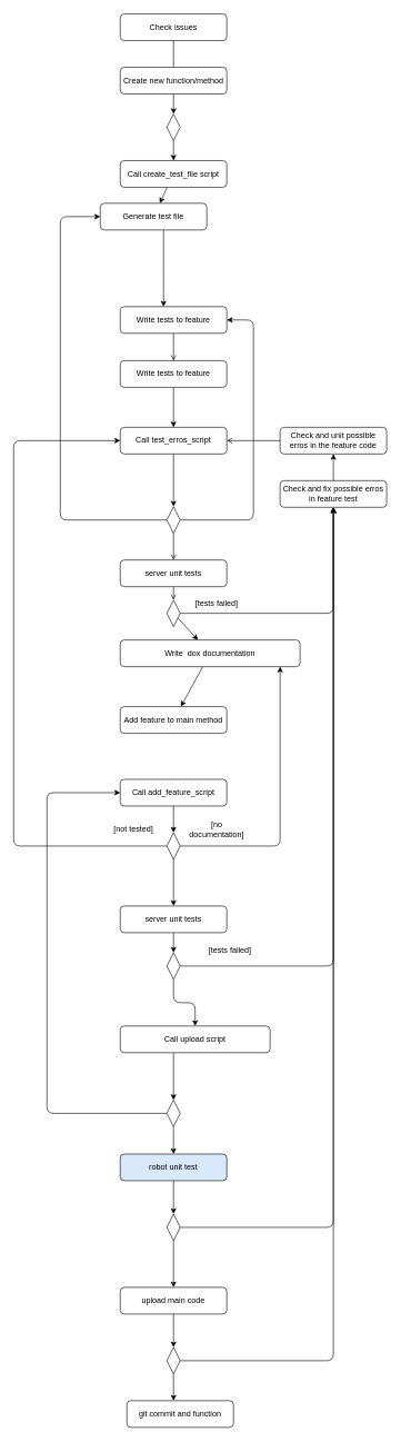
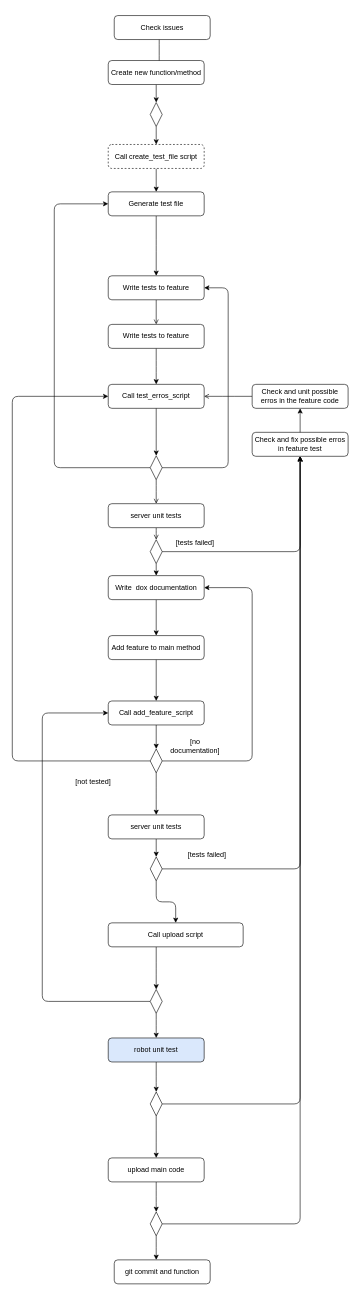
- <mxCell id="42" value="Check issues" style="rounded=1;whiteSpace=wrap;html=1;" vertex="1" parent="1"><mxGeometry x="180" y="20" width="160" height="40" as="geometry" /></mxCell>
+ <mxCell id="42" value="Check issues" style="rounded=1;whiteSpace=wrap;html=1;" vertex="1" parent="1"><mxGeometry x="190" y="25" width="160" height="40" as="geometry" /></mxCell>
- <mxCell id="29" value="Call create_test_file script" style="rounded=1;whiteSpace=wrap;html=1;" vertex="1" parent="1"><mxGeometry x="180" y="240" width="160" height="40" as="geometry" /></mxCell>
+ <mxCell id="29" value="Call create_test_file script" style="rounded=1;whiteSpace=wrap;html=1;dashed=1;" vertex="1" parent="1"><mxGeometry x="180" y="240" width="160" height="40" as="geometry" /></mxCell>
- <mxCell id="31" value="Generate test file" style="rounded=1;whiteSpace=wrap;html=1;" vertex="1" parent="1"><mxGeometry x="150" y="304" width="160" height="40" as="geometry" /></mxCell>
+ <mxCell id="31" value="Generate test file" style="rounded=1;whiteSpace=wrap;html=1;" vertex="1" parent="1"><mxGeometry x="180" y="319" width="160" height="40" as="geometry" /></mxCell>
- <mxCell id="35" value="Write&amp;nbsp; dox documentation" style="rounded=1;whiteSpace=wrap;html=1;" vertex="1" parent="1"><mxGeometry x="180" y="959" width="270" height="40" as="geometry" /></mxCell>
+ <mxCell id="35" value="Write&amp;nbsp; dox documentation" style="rounded=1;whiteSpace=wrap;html=1;" vertex="1" parent="1"><mxGeometry x="180" y="959" width="160" height="40" as="geometry" /></mxCell>
+ <mxCell id="10" style="edgeStyle=none;html=1;" parent="1" source="11" target="14" edge="1"><mxGeometry relative="1" as="geometry"><mxPoint x="260" y="1118" as="sourcePoint" /></mxGeometry></mxCell>
- <mxCell id="27" value="[not tested]" style="text;strokeColor=none;align=center;fillColor=none;html=1;verticalAlign=middle;whiteSpace=wrap;rounded=0;" vertex="1" parent="1"><mxGeometry x="160" y="1228" width="80" height="30" as="geometry" /></mxCell>
+ <mxCell id="27" value="[not tested]" style="text;strokeColor=none;align=center;fillColor=none;html=1;verticalAlign=middle;whiteSpace=wrap;rounded=0;" vertex="1" parent="1"><mxGeometry x="115" y="1288" width="80" height="30" as="geometry" /></mxCell>
